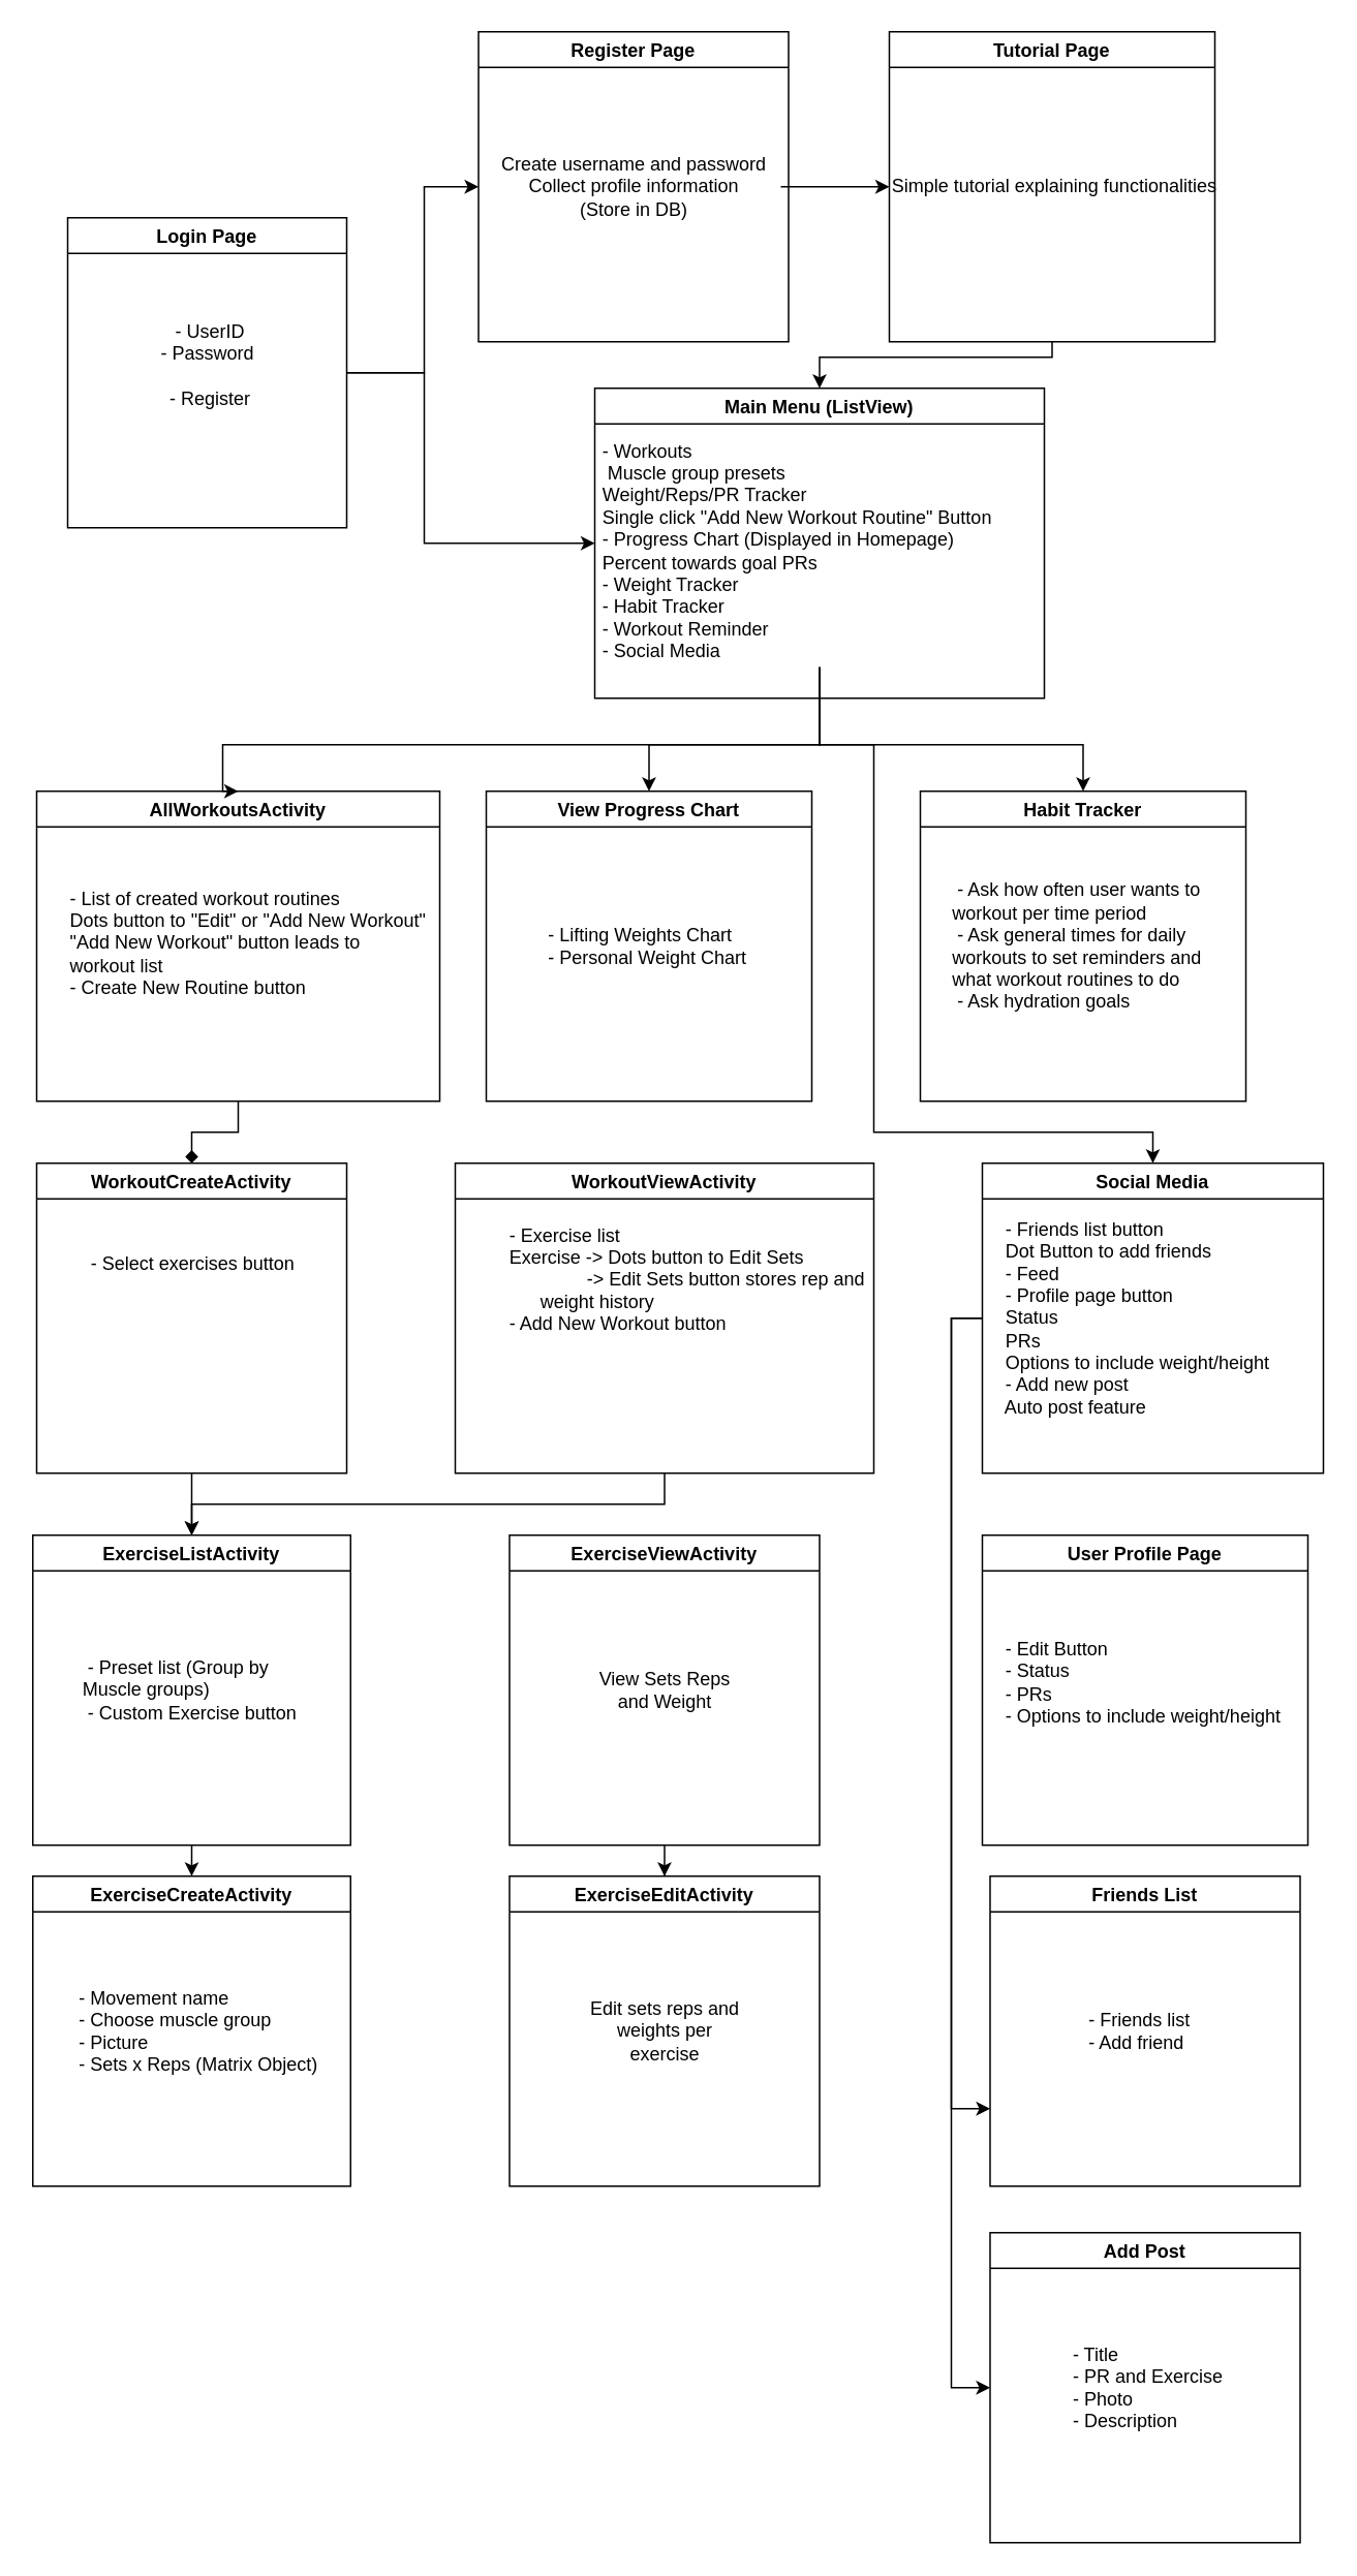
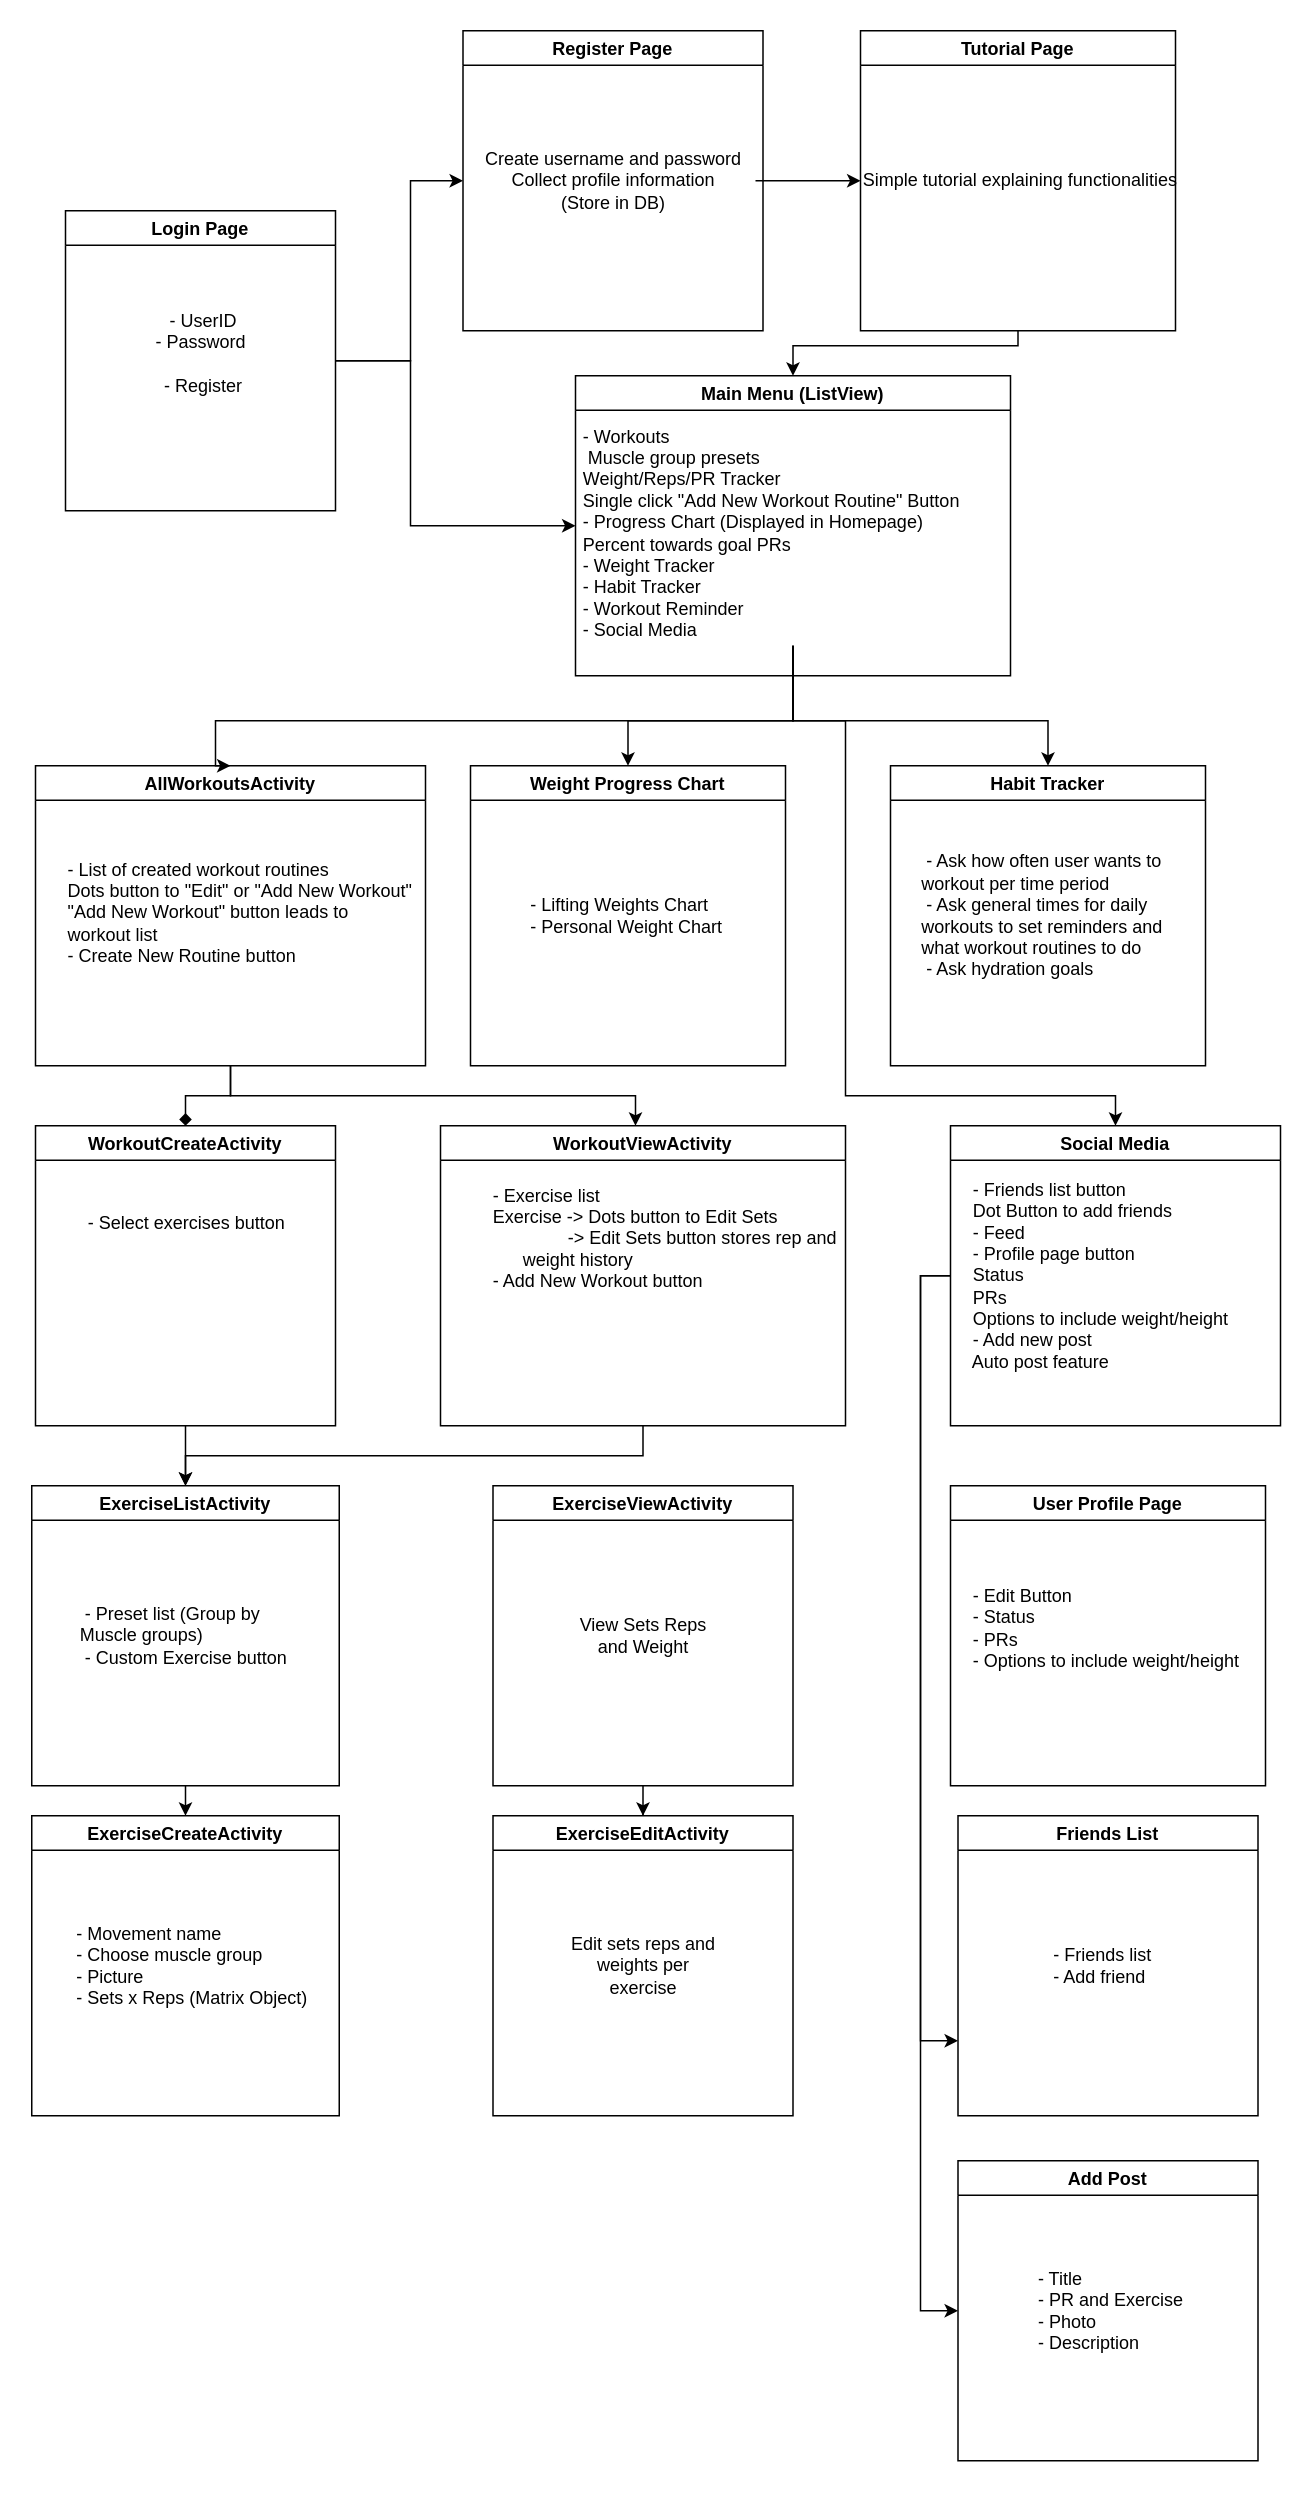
- <mxCell id="18" value="View Progress Chart" style="swimlane;align=center;" parent="1" vertex="1"><mxGeometry x="313" y="510" width="210" height="200" as="geometry" /></mxCell>
+ <mxCell id="18" value="Weight Progress Chart" style="swimlane;align=center;" parent="1" vertex="1"><mxGeometry x="313" y="510" width="210" height="200" as="geometry" /></mxCell>
+ <mxCell id="15" style="edgeStyle=orthogonalEdgeStyle;rounded=0;orthogonalLoop=1;jettySize=auto;html=1;" parent="1" source="16" target="29" edge="1"><mxGeometry relative="1" as="geometry"><Array as="points"><mxPoint x="153" y="730" /><mxPoint x="423" y="730" /></Array></mxGeometry></mxCell>
